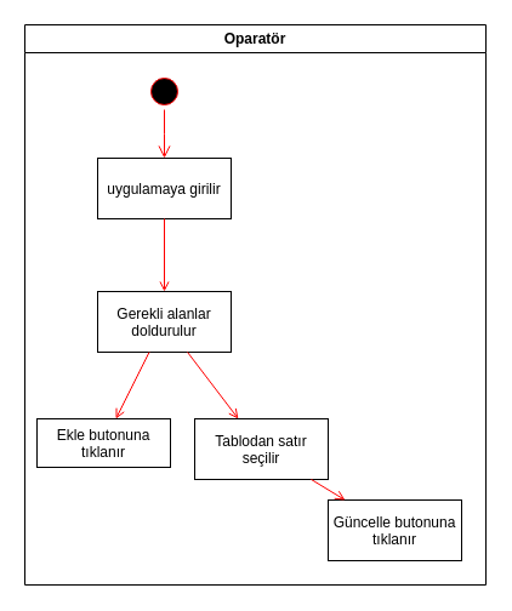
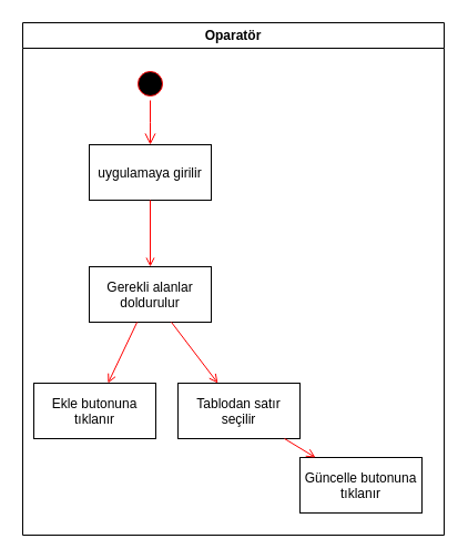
- <mxCell id="8" value="Ekle butonuna&#10;tıklanır" style="" parent="2" vertex="1"><mxGeometry x="10" y="325" width="110" height="40" as="geometry" /></mxCell>
+ <mxCell id="8" value="Ekle butonuna&#10;tıklanır" style="" parent="2" vertex="1"><mxGeometry x="10" y="325" width="110" height="50" as="geometry" /></mxCell>
